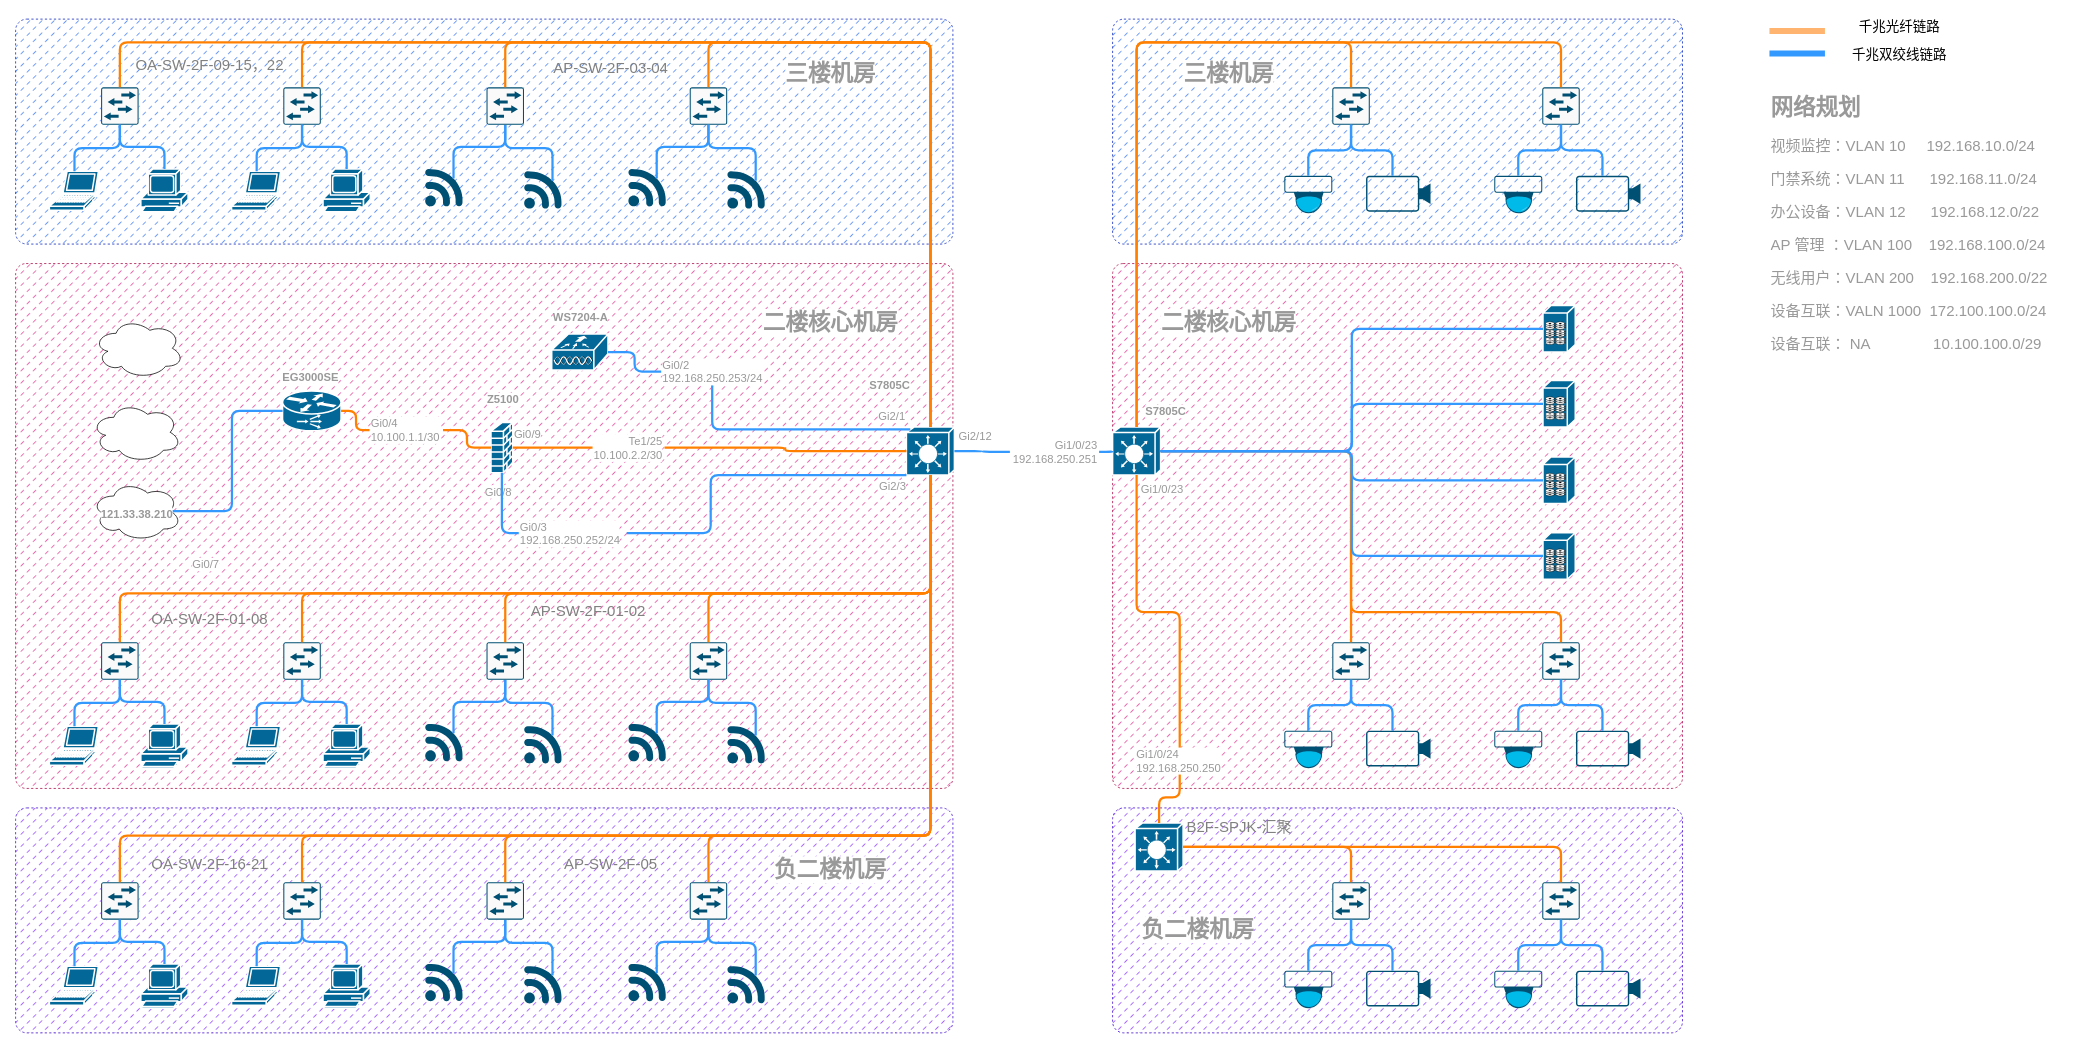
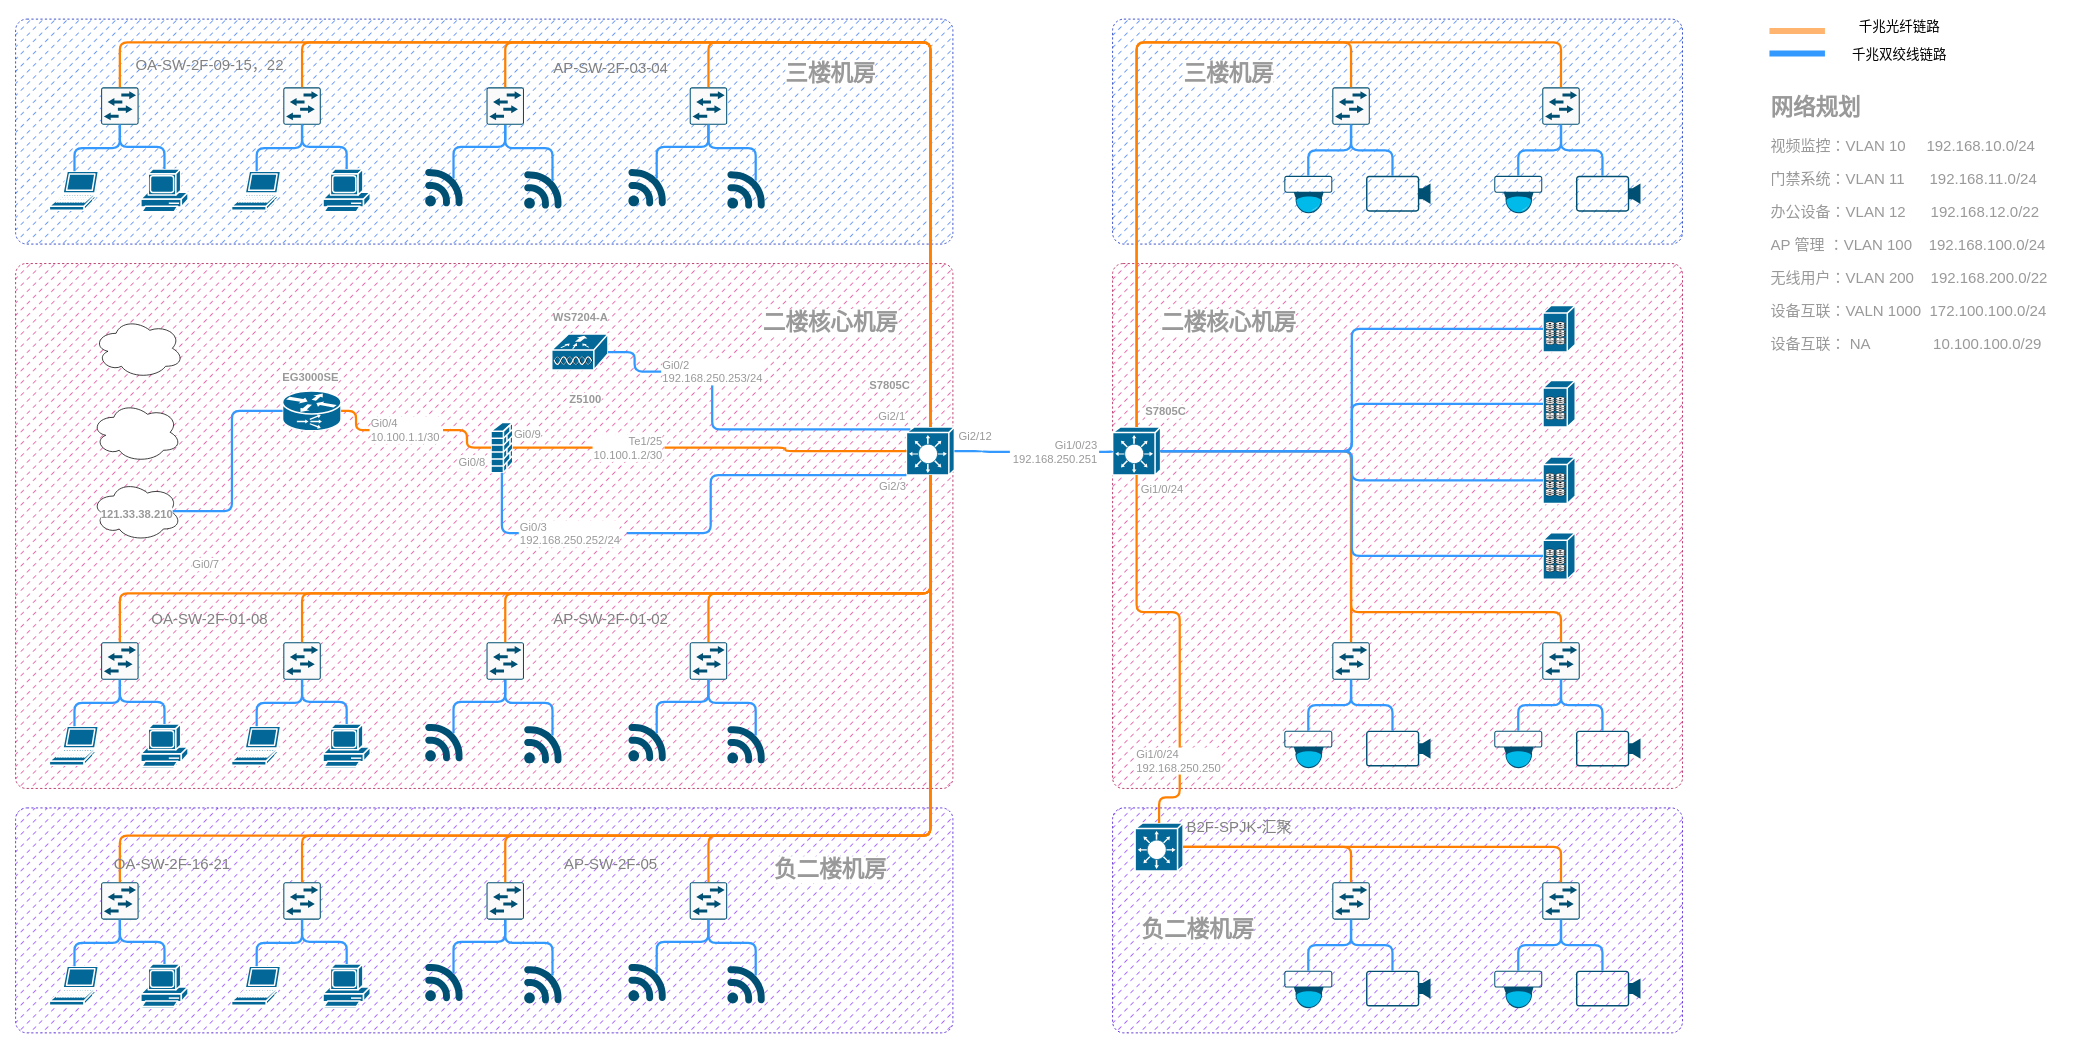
- <mxCell id="20" value="Z5100" style="text;html=1;align=left;verticalAlign=middle;whiteSpace=wrap;rounded=0;fontFamily=Helvetica;fontSize=15;fontColor=#999999;labelBackgroundColor=default;fontStyle=1;" parent="8" vertex="1"><mxGeometry x="647" y="517" width="49" height="30" as="geometry" /></mxCell>
+ <mxCell id="20" value="Z5100" style="text;html=1;align=left;verticalAlign=middle;whiteSpace=wrap;rounded=0;fontFamily=Helvetica;fontSize=15;fontColor=#999999;labelBackgroundColor=default;fontStyle=1;" parent="8" vertex="1"><mxGeometry x="757" y="517" width="49" height="30" as="geometry" /></mxCell>
- <mxCell id="29" value="Te1/25&lt;div&gt;10.100.2.2/30&lt;/div&gt;" style="text;html=1;align=right;verticalAlign=middle;whiteSpace=wrap;rounded=0;fontFamily=Helvetica;fontSize=15;fontColor=#999999;labelBackgroundColor=default;" parent="8" vertex="1"><mxGeometry x="789.42" y="581.5" width="96" height="30" as="geometry" /></mxCell>
+ <mxCell id="29" value="Te1/25&lt;div&gt;10.100.1.2/30&lt;/div&gt;" style="text;html=1;align=right;verticalAlign=middle;whiteSpace=wrap;rounded=0;fontFamily=Helvetica;fontSize=15;fontColor=#999999;labelBackgroundColor=default;" parent="8" vertex="1"><mxGeometry x="789.42" y="581.5" width="96" height="30" as="geometry" /></mxCell>
- <mxCell id="174" value="Gi1/0/23" style="text;html=1;align=left;verticalAlign=middle;whiteSpace=wrap;rounded=0;fontFamily=Helvetica;fontSize=15;fontColor=#999999;labelBackgroundColor=default;" vertex="1" parent="8"><mxGeometry x="1519" y="636" width="62" height="30" as="geometry" /></mxCell>
+ <mxCell id="174" value="Gi1/0/24" style="text;html=1;align=left;verticalAlign=middle;whiteSpace=wrap;rounded=0;fontFamily=Helvetica;fontSize=15;fontColor=#999999;labelBackgroundColor=default;" vertex="1" parent="8"><mxGeometry x="1519" y="636" width="62" height="30" as="geometry" /></mxCell>
- <mxCell id="9" value="Gi0/8" style="text;html=1;align=left;verticalAlign=middle;whiteSpace=wrap;rounded=0;fontFamily=Helvetica;fontSize=15;fontColor=#999999;labelBackgroundColor=default;" parent="8" vertex="1"><mxGeometry x="644" y="640" width="42" height="30" as="geometry" /></mxCell>
+ <mxCell id="9" value="Gi0/8" style="text;html=1;align=left;verticalAlign=middle;whiteSpace=wrap;rounded=0;fontFamily=Helvetica;fontSize=15;fontColor=#999999;labelBackgroundColor=default;" parent="8" vertex="1"><mxGeometry x="609" y="600" width="42" height="30" as="geometry" /></mxCell>
- <mxCell id="191" value="AP-SW-2F-01-02" style="text;html=1;align=center;verticalAlign=middle;whiteSpace=wrap;rounded=0;fontSize=20;fontColor=#808080;" vertex="1" parent="184"><mxGeometry x="698" y="799" width="172" height="30" as="geometry" /></mxCell>
+ <mxCell id="191" value="AP-SW-2F-01-02" style="text;html=1;align=center;verticalAlign=middle;whiteSpace=wrap;rounded=0;fontSize=20;fontColor=#808080;" vertex="1" parent="184"><mxGeometry x="728" y="809" width="172" height="30" as="geometry" /></mxCell>
- <mxCell id="196" value="OA-SW-2F-16-21" style="text;html=1;align=center;verticalAlign=middle;whiteSpace=wrap;rounded=0;fontSize=20;fontColor=#808080;" vertex="1" parent="184"><mxGeometry x="193" y="1136" width="172" height="30" as="geometry" /></mxCell>
+ <mxCell id="196" value="OA-SW-2F-16-21" style="text;html=1;align=center;verticalAlign=middle;whiteSpace=wrap;rounded=0;fontSize=20;fontColor=#808080;" vertex="1" parent="184"><mxGeometry x="143" y="1136" width="172" height="30" as="geometry" /></mxCell>
